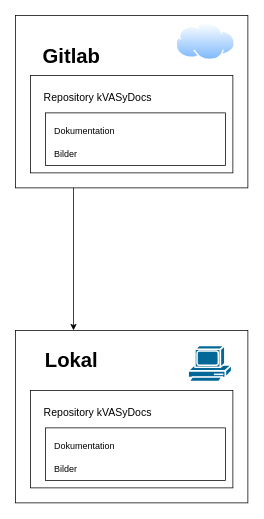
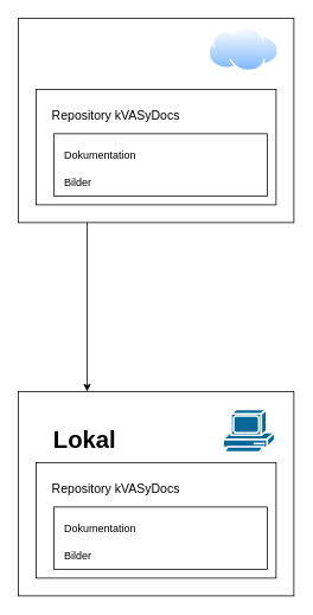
- <mxCell id="3" value="&lt;div&gt;&lt;b&gt;&lt;font style=&quot;font-size: 27px;&quot;&gt;Gitlab&lt;/font&gt;&lt;/b&gt;&lt;/div&gt;" style="text;html=1;align=center;verticalAlign=middle;whiteSpace=wrap;rounded=0;" vertex="1" parent="1"><mxGeometry x="30" y="50" width="130" height="50" as="geometry" /></mxCell>
- <mxCell id="11" value="&lt;font style=&quot;font-size: 27px;&quot;&gt;&lt;b&gt;&lt;font style=&quot;font-size: 27px;&quot;&gt;Lokal&lt;/font&gt;&lt;/b&gt;&lt;/font&gt;" style="text;html=1;align=center;verticalAlign=middle;whiteSpace=wrap;rounded=0;" vertex="1" parent="1"><mxGeometry x="30" y="455" width="130" height="50" as="geometry" /></mxCell>
+ <mxCell id="11" value="&lt;font style=&quot;font-size: 27px;&quot;&gt;&lt;b&gt;&lt;font style=&quot;font-size: 27px;&quot;&gt;Lokal&lt;/font&gt;&lt;/b&gt;&lt;/font&gt;" style="text;html=1;align=center;verticalAlign=middle;whiteSpace=wrap;rounded=0;" vertex="1" parent="1"><mxGeometry x="30" y="470" width="130" height="50" as="geometry" /></mxCell>
